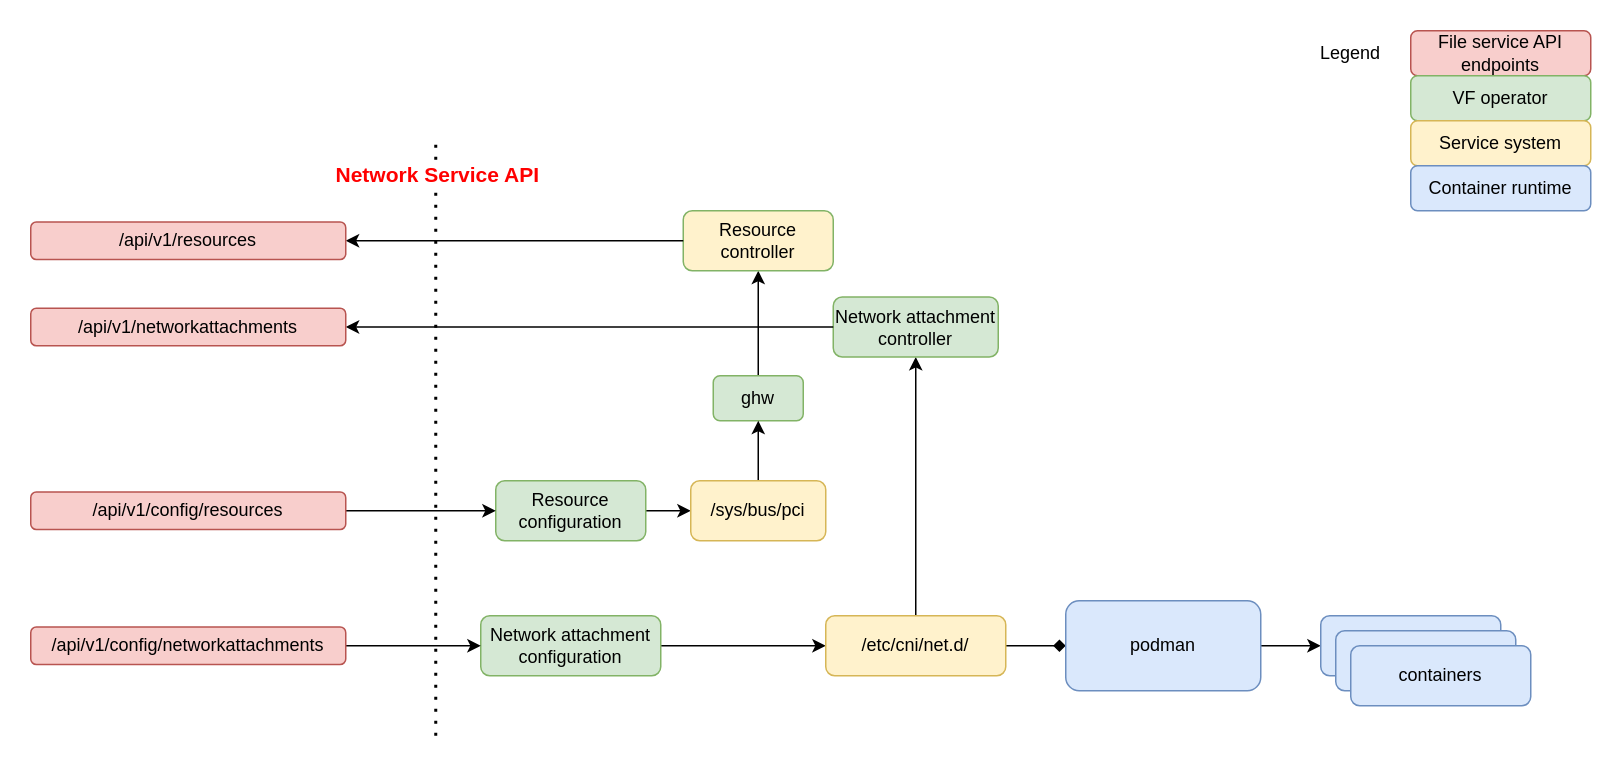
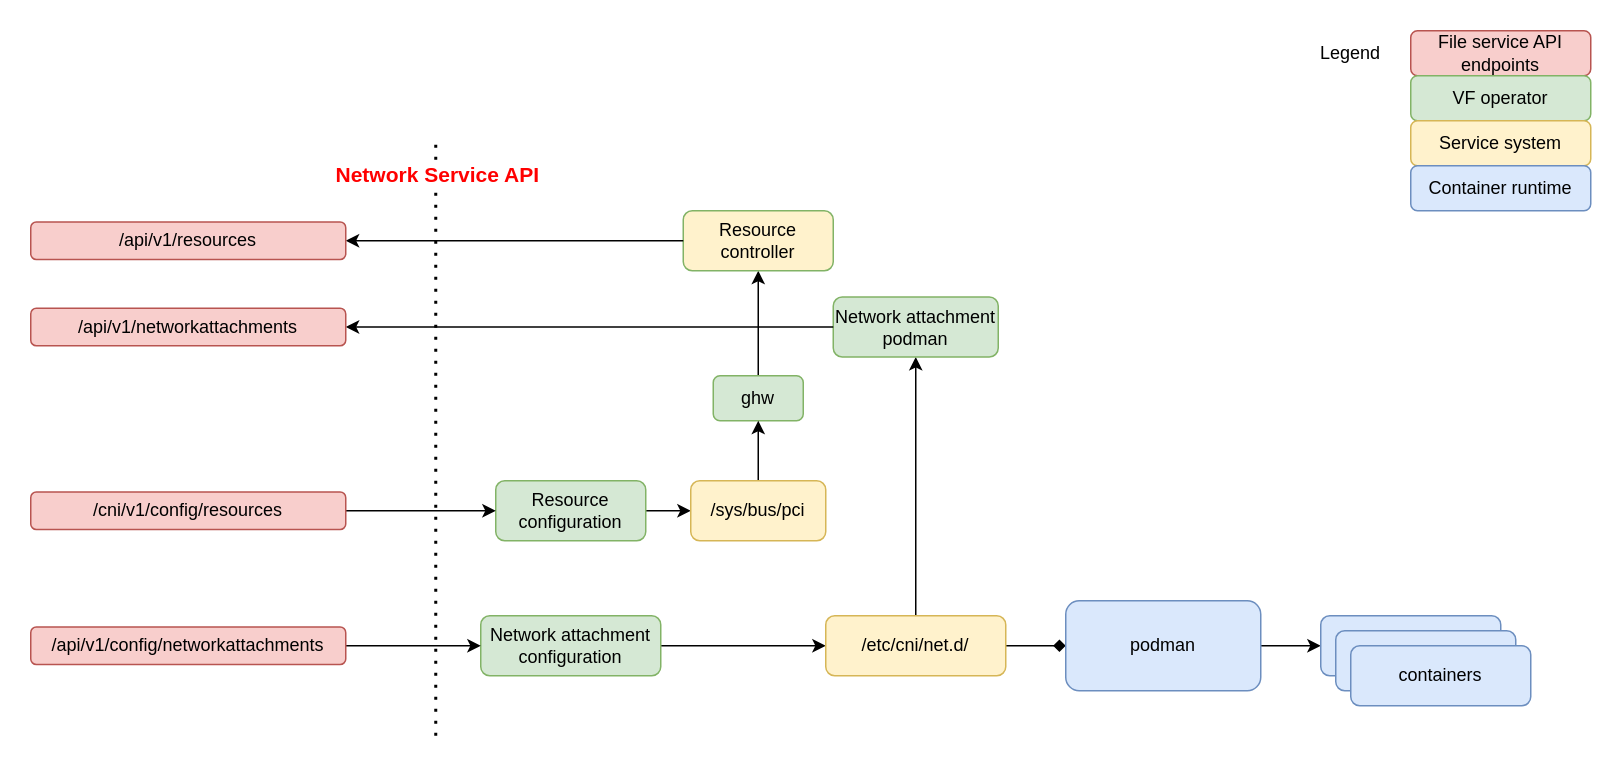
- <mxCell id="20" value="Network attachment controller" style="rounded=1;whiteSpace=wrap;html=1;fillColor=#d5e8d4;strokeColor=#82b366;" vertex="1" parent="1"><mxGeometry x="555" y="197.5" width="110" height="40" as="geometry" /></mxCell>
+ <mxCell id="20" value="Network attachment podman" style="rounded=1;whiteSpace=wrap;html=1;fillColor=#d5e8d4;strokeColor=#82b366;" vertex="1" parent="1"><mxGeometry x="555" y="197.5" width="110" height="40" as="geometry" /></mxCell>
- <mxCell id="30" value="/api/v1/config/resources" style="rounded=1;whiteSpace=wrap;html=1;fillColor=#f8cecc;strokeColor=#b85450;" vertex="1" parent="1"><mxGeometry x="20" y="327.5" width="210" height="25" as="geometry" /></mxCell>
+ <mxCell id="30" value="/cni/v1/config/resources" style="rounded=1;whiteSpace=wrap;html=1;fillColor=#f8cecc;strokeColor=#b85450;" vertex="1" parent="1"><mxGeometry x="20" y="327.5" width="210" height="25" as="geometry" /></mxCell>
